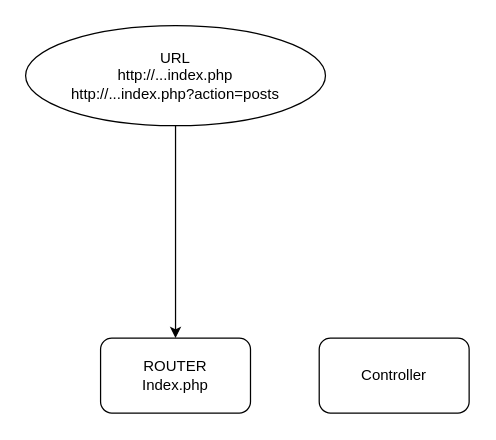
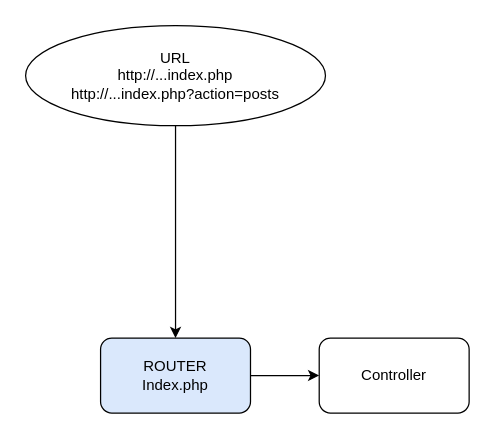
- <mxCell id="3" value="ROUTER&lt;br&gt;Index.php" style="rounded=1;whiteSpace=wrap;html=1;" vertex="1" parent="1"><mxGeometry x="80" y="270" width="120" height="60" as="geometry" /></mxCell>
+ <mxCell id="3" value="ROUTER&lt;br&gt;Index.php" style="rounded=1;whiteSpace=wrap;html=1;fillColor=#dae8fc;" vertex="1" parent="1"><mxGeometry x="80" y="270" width="120" height="60" as="geometry" /></mxCell>
+ <mxCell id="2" style="edgeStyle=orthogonalEdgeStyle;rounded=0;orthogonalLoop=1;jettySize=auto;html=1;entryX=0;entryY=0.5;entryDx=0;entryDy=0;" edge="1" parent="1" source="3" target="6"><mxGeometry relative="1" as="geometry" /></mxCell>
